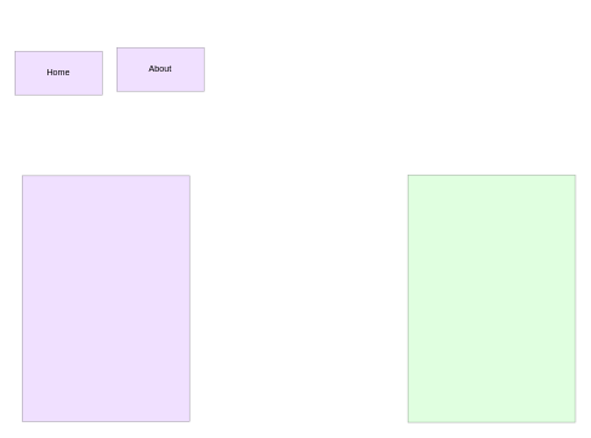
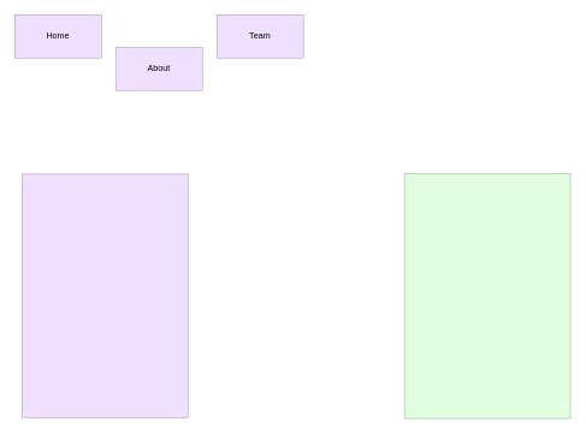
+ <mxCell id="5" value="Team" style="rounded=0;whiteSpace=wrap;html=1;fillColor=#CC99FF;opacity=30;" vertex="1" parent="1"><mxGeometry x="300" y="20" width="120" height="60" as="geometry" /></mxCell>
- <mxCell id="4" value="Home" style="rounded=0;whiteSpace=wrap;html=1;fillColor=#CC99FF;opacity=30;" vertex="1" parent="1"><mxGeometry x="20" y="70" width="120" height="60" as="geometry" /></mxCell>
+ <mxCell id="4" value="Home" style="rounded=0;whiteSpace=wrap;html=1;fillColor=#CC99FF;opacity=30;" vertex="1" parent="1"><mxGeometry x="20" y="20" width="120" height="60" as="geometry" /></mxCell>
